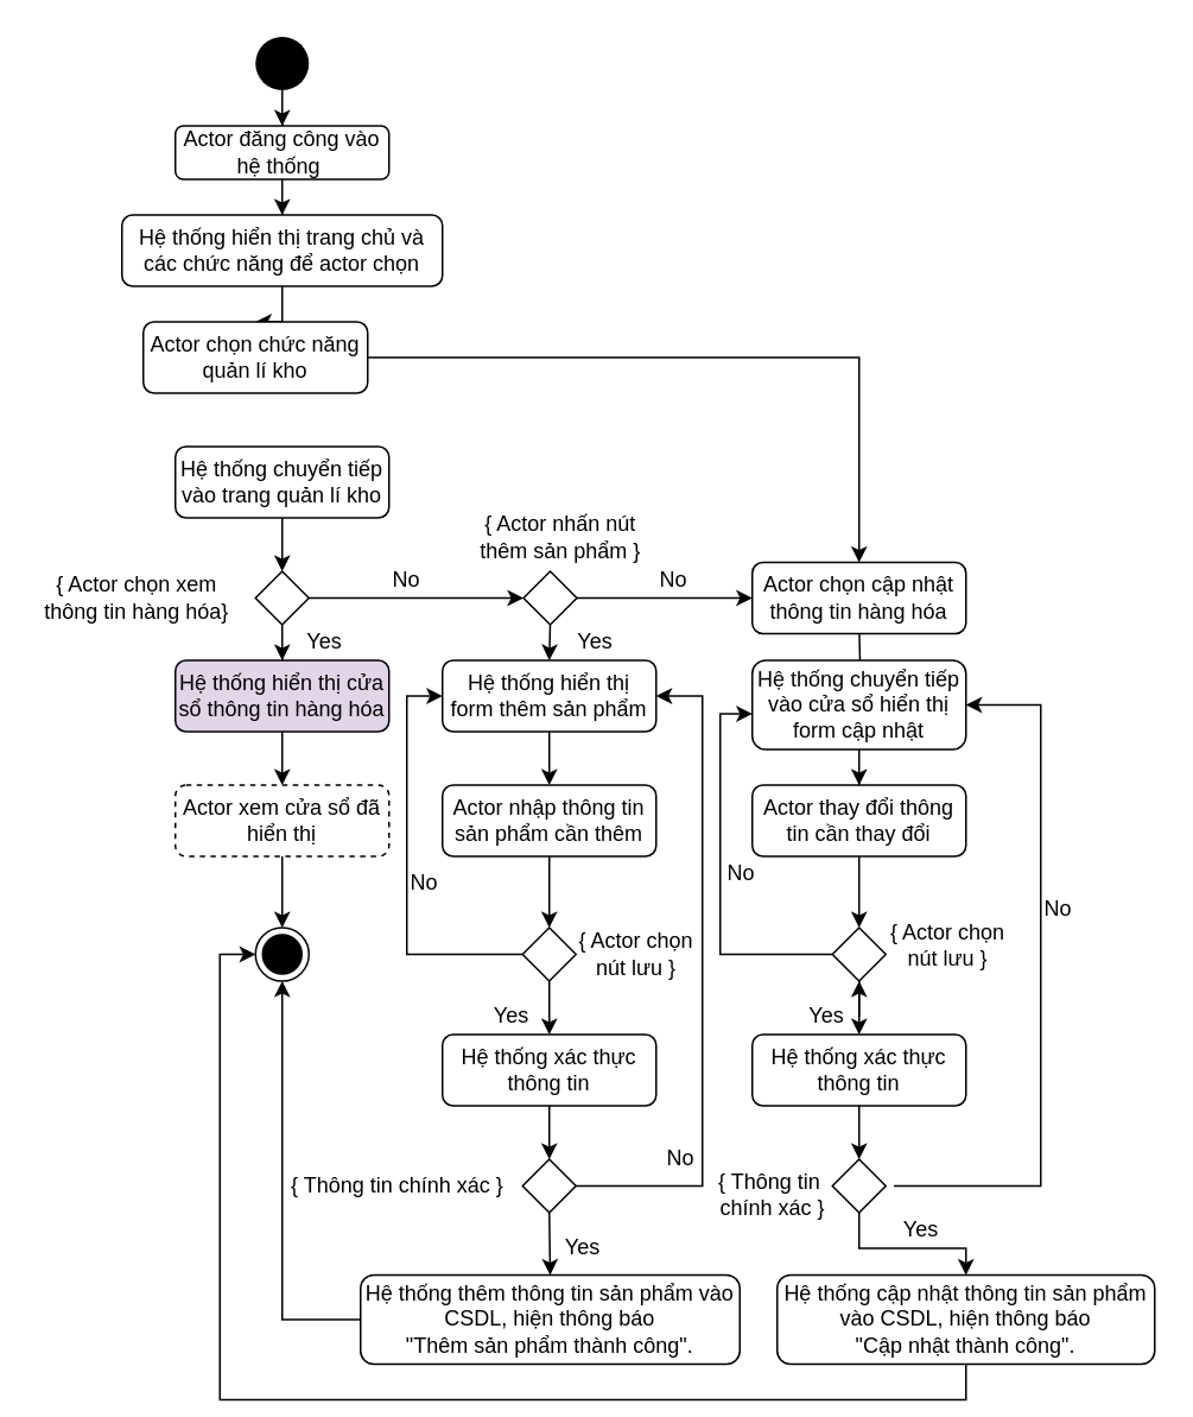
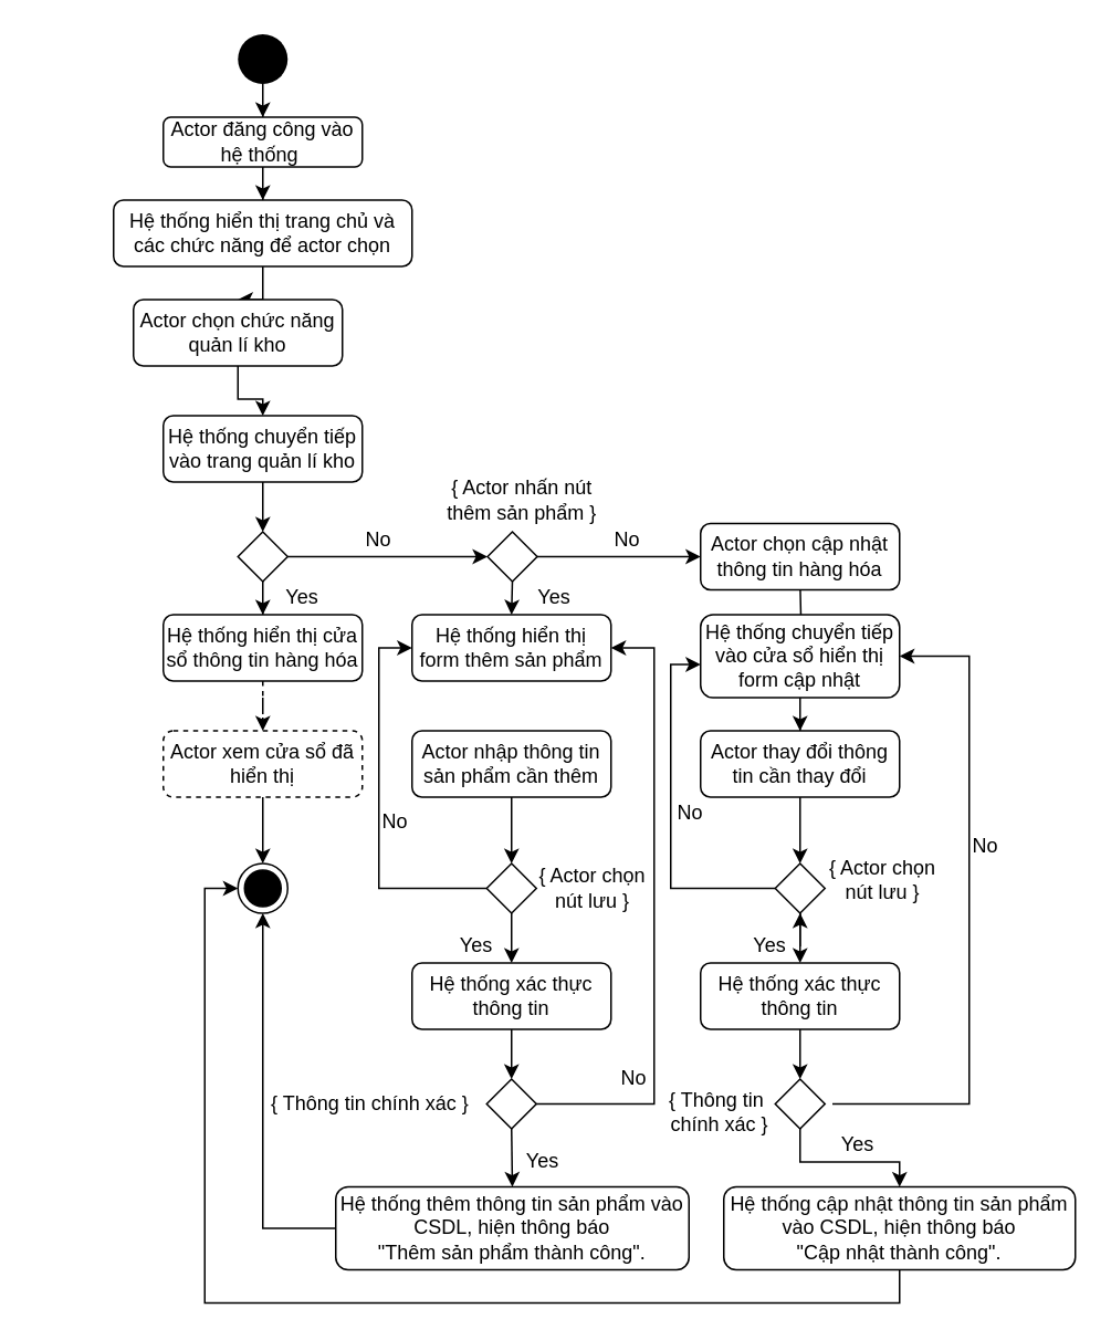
- <mxCell id="8" value="" style="edgeStyle=orthogonalEdgeStyle;rounded=0;orthogonalLoop=1;jettySize=auto;html=1;" edge="1" parent="1" source="9" target="62"><mxGeometry relative="1" as="geometry" /></mxCell>
+ <mxCell id="8" value="" style="edgeStyle=orthogonalEdgeStyle;rounded=0;orthogonalLoop=1;jettySize=auto;html=1;" edge="1" parent="1" source="9" target="11"><mxGeometry relative="1" as="geometry" /></mxCell>
- <mxCell id="17" value="{ Actor chọn xem thông tin hàng hóa}" style="text;html=1;strokeColor=none;fillColor=none;align=center;verticalAlign=middle;whiteSpace=wrap;rounded=0;" vertex="1" parent="1"><mxGeometry x="20" y="320" width="113" height="30" as="geometry" /></mxCell>
- <mxCell id="13" value="Hệ thống hiển thị cửa sổ thông tin hàng hóa" style="rounded=1;whiteSpace=wrap;html=1;fillColor=#e1d5e7;" vertex="1" parent="1"><mxGeometry x="98" y="370" width="120" height="40" as="geometry" /></mxCell>
+ <mxCell id="13" value="Hệ thống hiển thị cửa sổ thông tin hàng hóa" style="rounded=1;whiteSpace=wrap;html=1;" vertex="1" parent="1"><mxGeometry x="98" y="370" width="120" height="40" as="geometry" /></mxCell>
- <mxCell id="12" value="" style="edgeStyle=orthogonalEdgeStyle;rounded=0;orthogonalLoop=1;jettySize=auto;html=1;" edge="1" parent="1" source="13" target="23"><mxGeometry relative="1" as="geometry" /></mxCell>
+ <mxCell id="12" value="" style="edgeStyle=orthogonalEdgeStyle;rounded=0;orthogonalLoop=1;jettySize=auto;html=1;dashed=1;" edge="1" parent="1" source="13" target="23"><mxGeometry relative="1" as="geometry" /></mxCell>
- <mxCell id="25" value="" style="edgeStyle=orthogonalEdgeStyle;rounded=0;orthogonalLoop=1;jettySize=auto;html=1;" edge="1" parent="1" source="26" target="29"><mxGeometry relative="1" as="geometry" /></mxCell>
